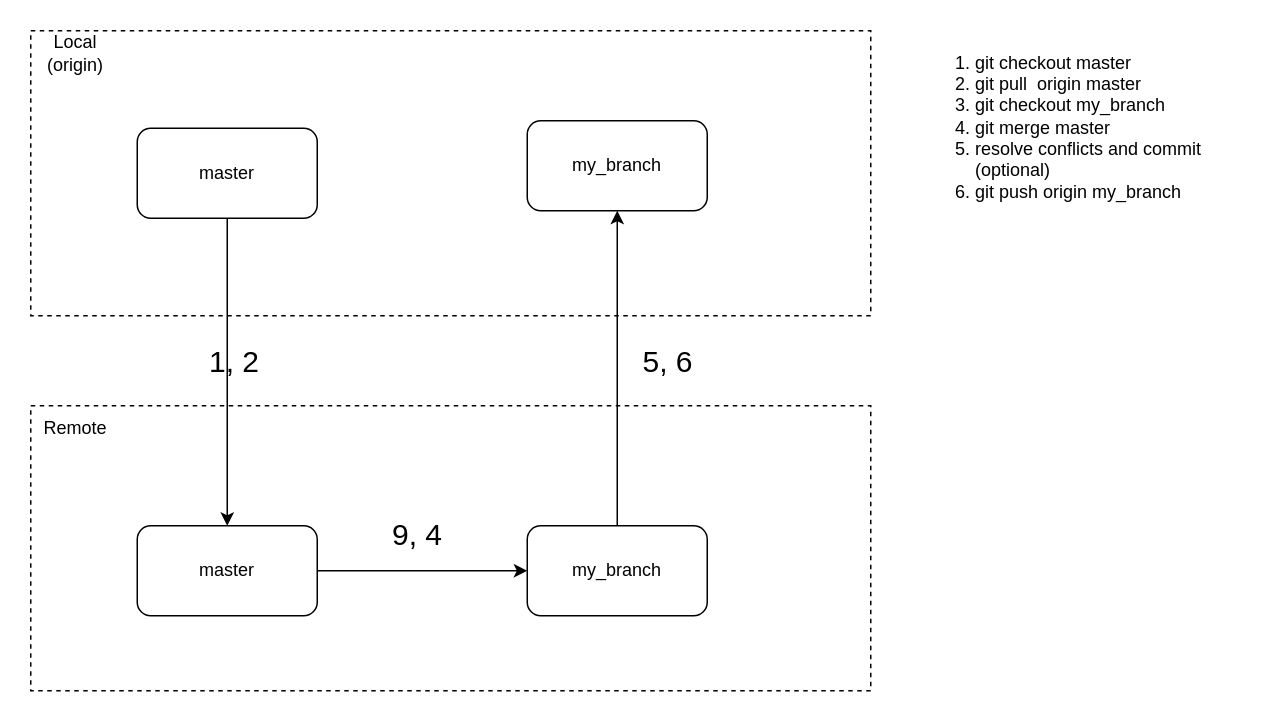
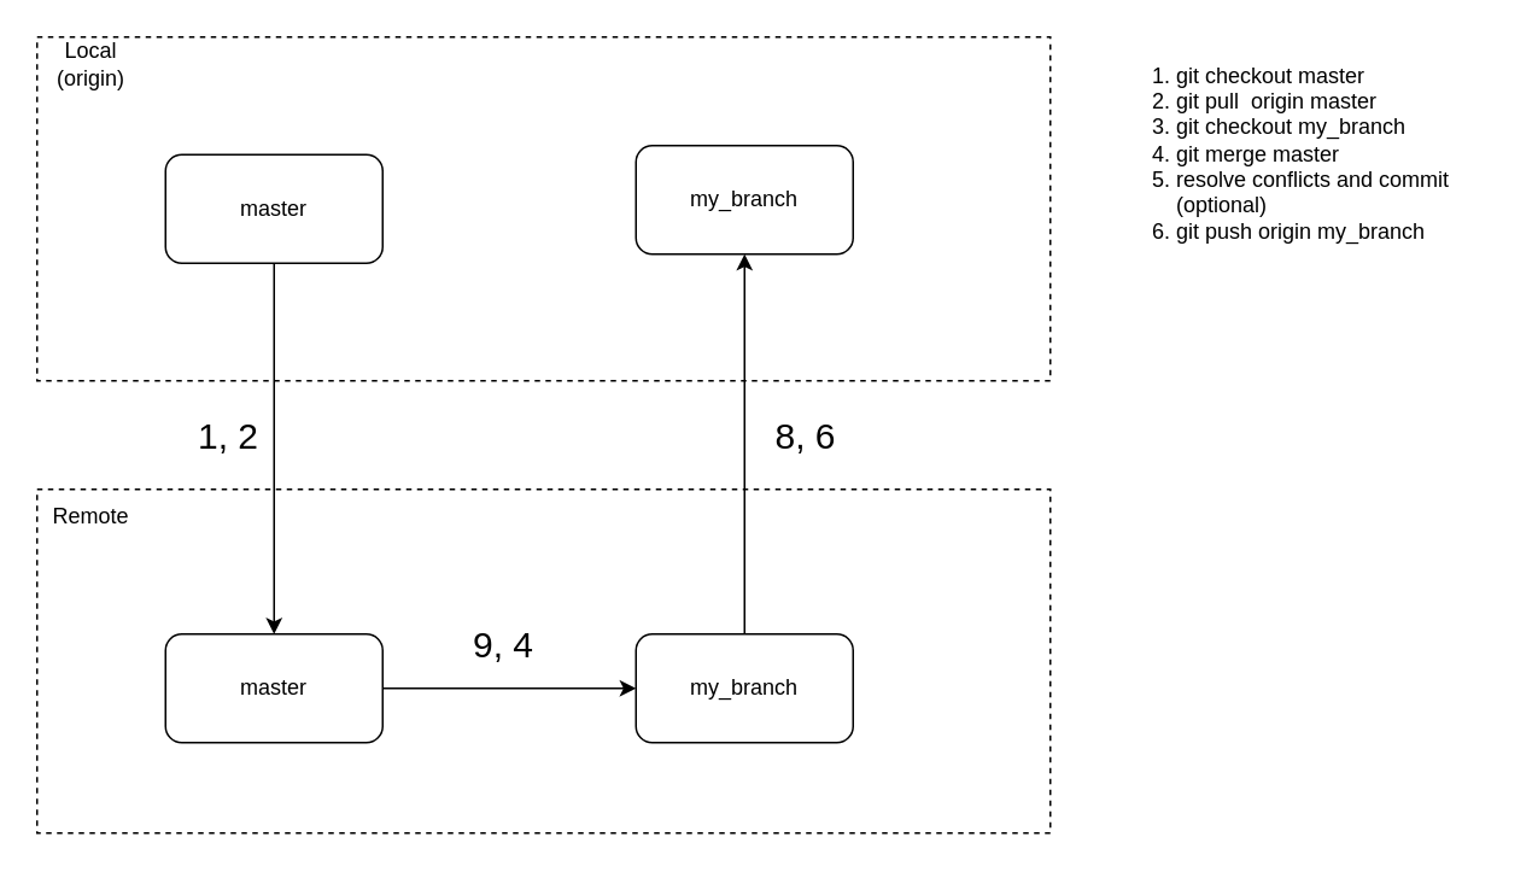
- <mxCell id="11" value="&lt;font style=&quot;font-size: 20px;&quot;&gt;1, 2&lt;/font&gt;" style="text;html=1;align=center;verticalAlign=middle;whiteSpace=wrap;rounded=0;" parent="1" vertex="1"><mxGeometry x="136" y="220" width="40" height="40" as="geometry" /></mxCell>
+ <mxCell id="11" value="&lt;font style=&quot;font-size: 20px;&quot;&gt;1, 2&lt;/font&gt;" style="text;html=1;align=center;verticalAlign=middle;whiteSpace=wrap;rounded=0;" parent="1" vertex="1"><mxGeometry x="106" y="220" width="40" height="40" as="geometry" /></mxCell>
- <mxCell id="16" value="&lt;font style=&quot;font-size: 20px;&quot;&gt;5, 6&lt;/font&gt;" style="text;html=1;align=center;verticalAlign=middle;whiteSpace=wrap;rounded=0;" parent="1" vertex="1"><mxGeometry x="425" y="220" width="40" height="40" as="geometry" /></mxCell>
+ <mxCell id="16" value="&lt;font style=&quot;font-size: 20px;&quot;&gt;8, 6&lt;/font&gt;" style="text;html=1;align=center;verticalAlign=middle;whiteSpace=wrap;rounded=0;" parent="1" vertex="1"><mxGeometry x="425" y="220" width="40" height="40" as="geometry" /></mxCell>
